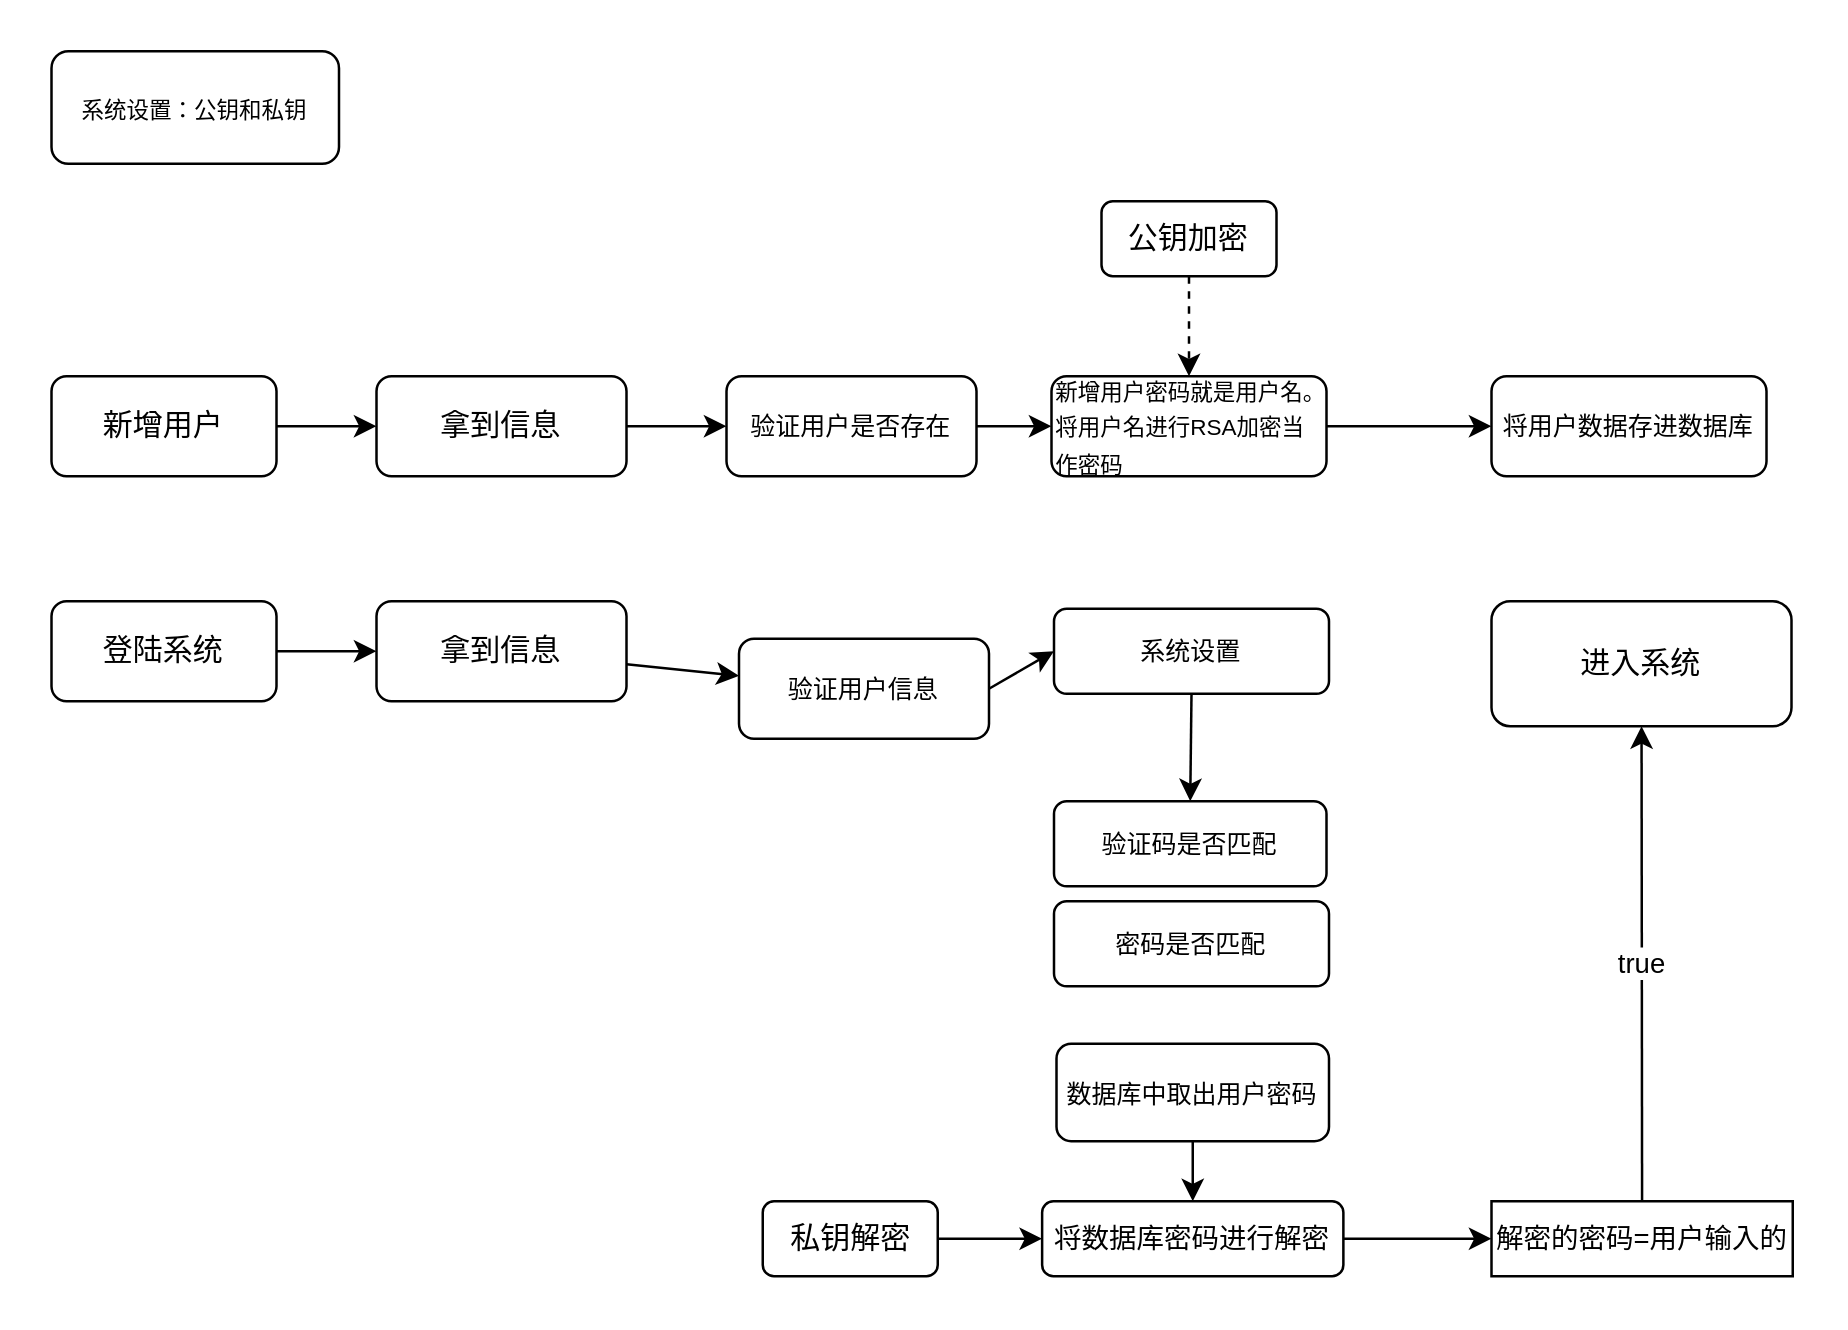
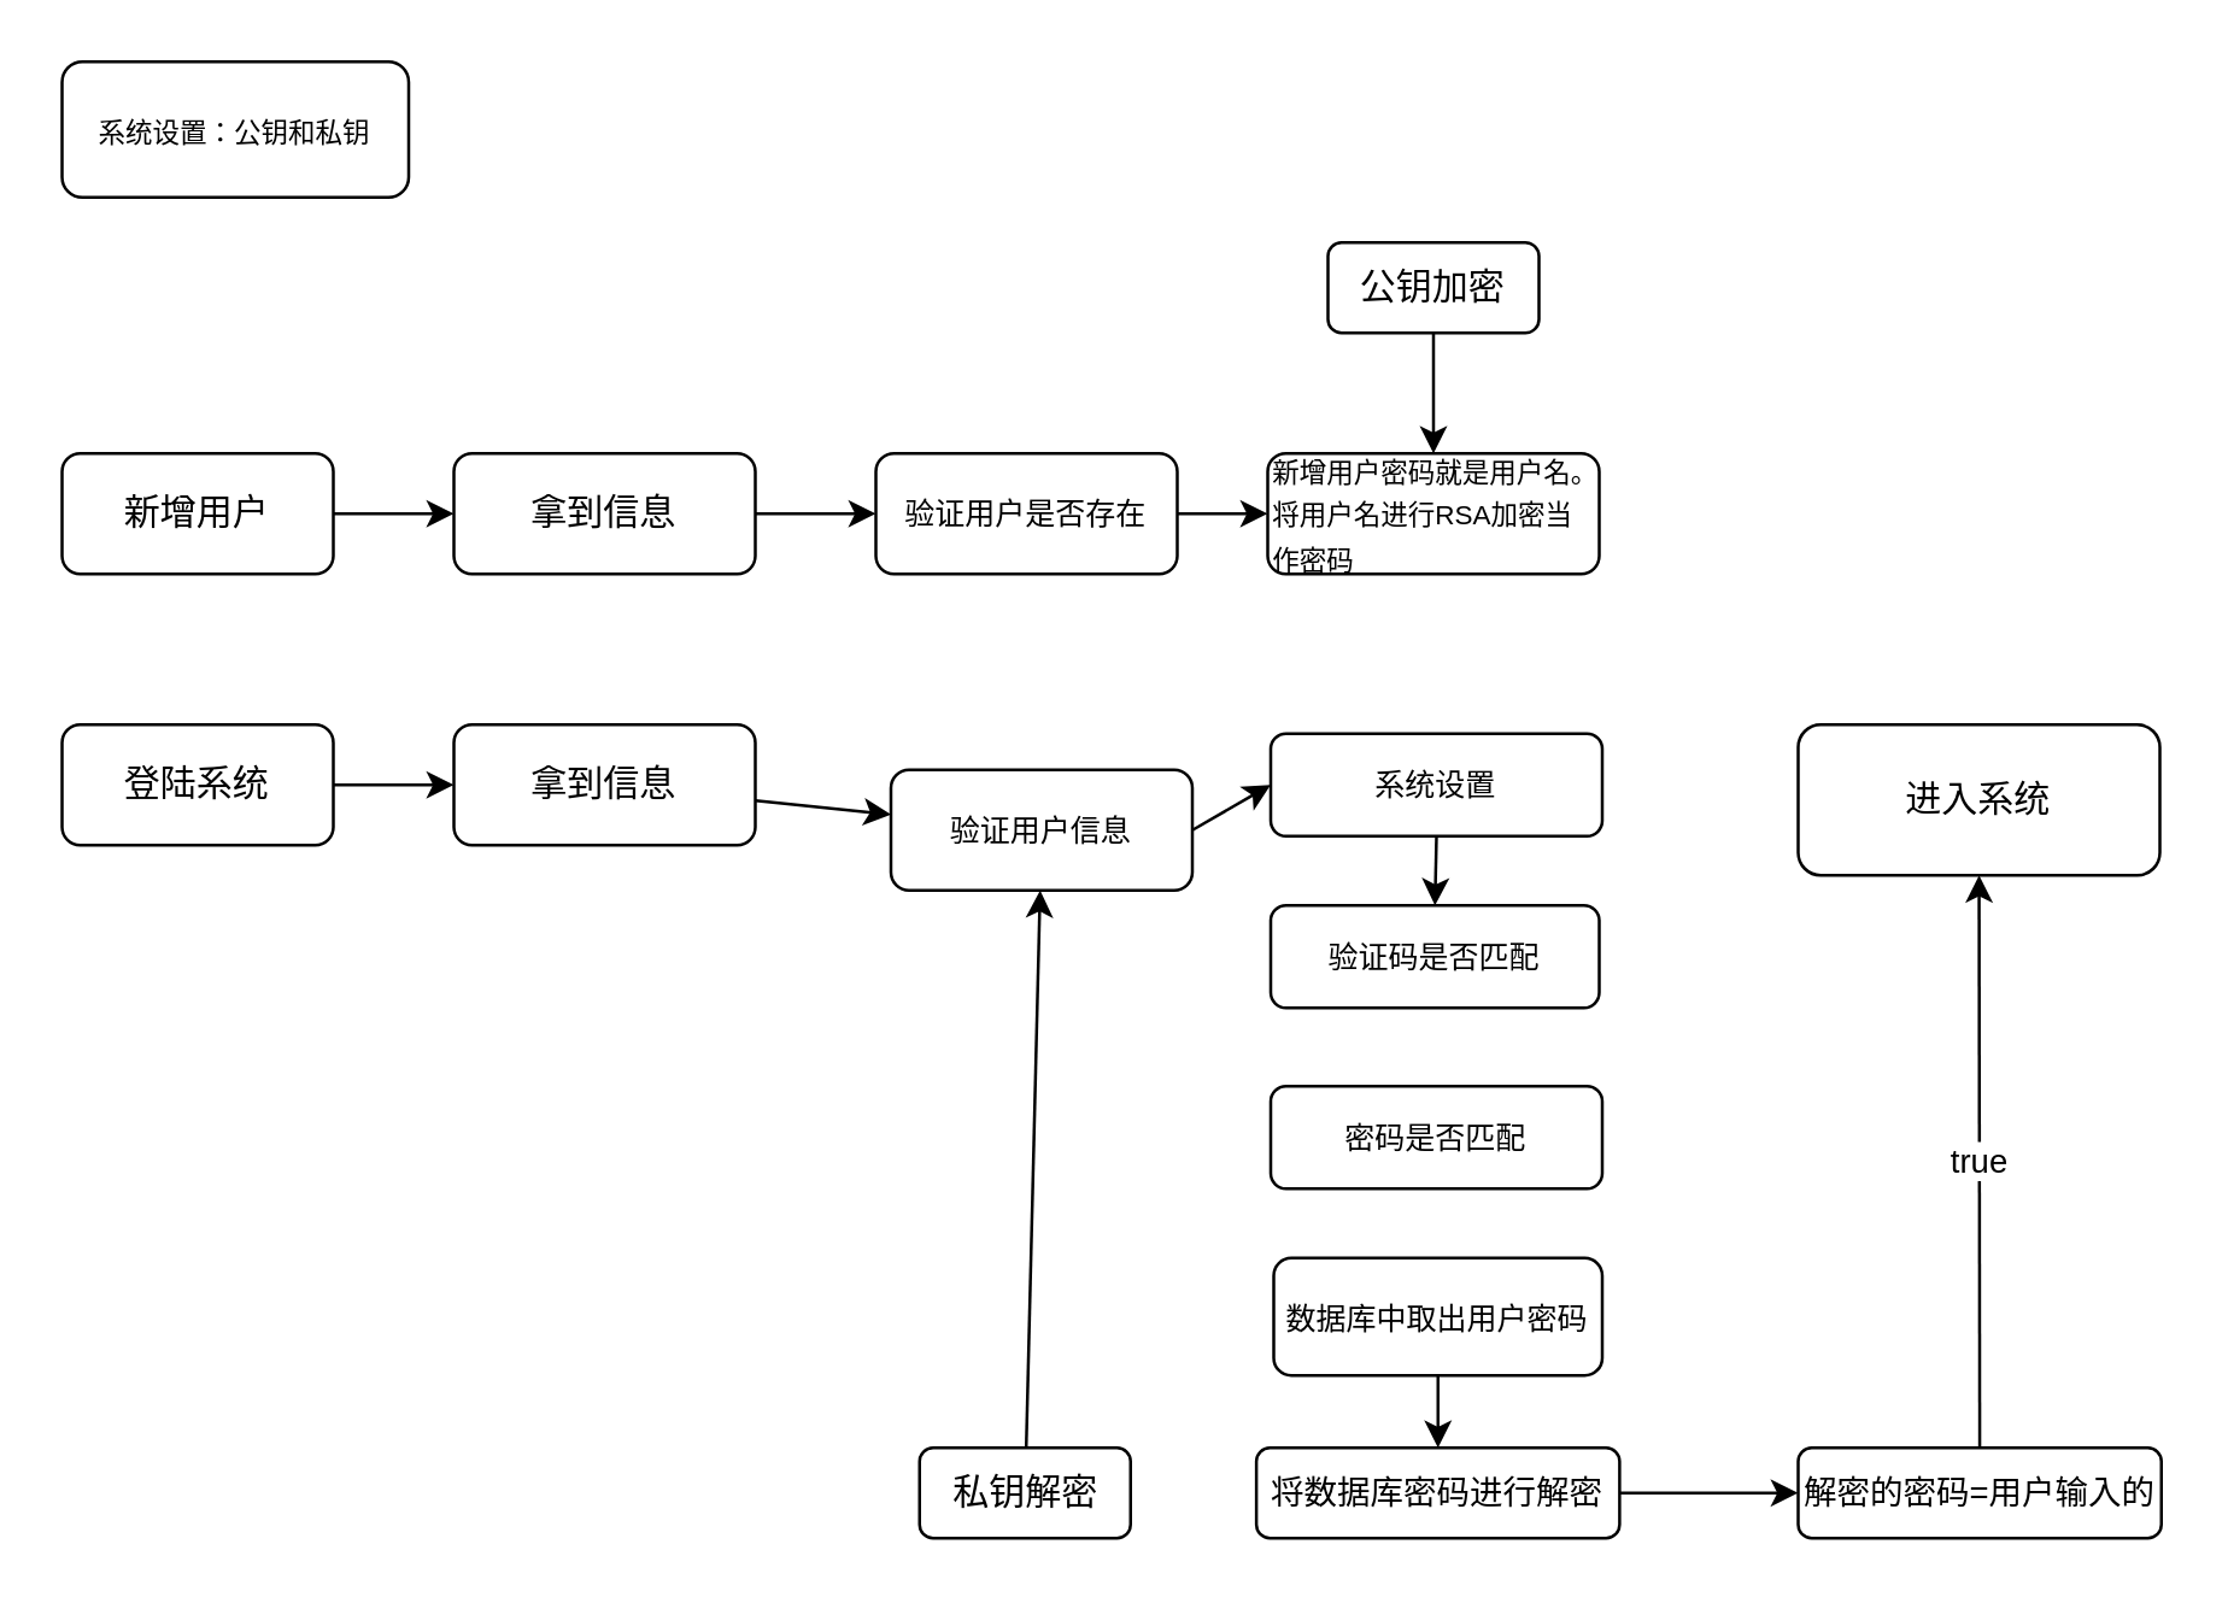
- <mxCell id="12" value="" style="edgeStyle=none;html=1;fontSize=9;dashed=1;" parent="1" source="13" target="9" edge="1"><mxGeometry relative="1" as="geometry" /></mxCell>
+ <mxCell id="12" value="" style="edgeStyle=none;html=1;fontSize=9;" parent="1" source="13" target="9" edge="1"><mxGeometry relative="1" as="geometry" /></mxCell>
- <mxCell id="8" value="" style="edgeStyle=none;html=1;" parent="1" source="9" target="10" edge="1"><mxGeometry relative="1" as="geometry" /></mxCell>
- <mxCell id="10" value="&lt;font style=&quot;font-size: 10px;&quot;&gt;将用户数据存进数据库&lt;/font&gt;" style="whiteSpace=wrap;html=1;rounded=1;" parent="1" vertex="1"><mxGeometry x="596" y="150" width="110" height="40" as="geometry" /></mxCell>
- <mxCell id="24" value="&lt;p style=&quot;line-height: 120%;&quot;&gt;&lt;span style=&quot;font-size: 10px;&quot;&gt;验证码是否匹配&lt;/span&gt;&lt;/p&gt;" style="whiteSpace=wrap;html=1;rounded=1;" parent="1" vertex="1"><mxGeometry x="421" y="320" width="109" height="34" as="geometry" /></mxCell>
+ <mxCell id="24" value="&lt;p style=&quot;line-height: 120%;&quot;&gt;&lt;span style=&quot;font-size: 10px;&quot;&gt;验证码是否匹配&lt;/span&gt;&lt;/p&gt;" style="whiteSpace=wrap;html=1;rounded=1;" parent="1" vertex="1"><mxGeometry x="421" y="300" width="109" height="34" as="geometry" /></mxCell>
- <mxCell id="14" value="" style="edgeStyle=none;html=1;fontSize=11;" parent="1" source="15" target="30" edge="1"><mxGeometry relative="1" as="geometry" /></mxCell>
+ <mxCell id="14" value="" style="edgeStyle=none;html=1;fontSize=11;" parent="1" source="15" target="21" edge="1"><mxGeometry relative="1" as="geometry" /></mxCell>
- <mxCell id="32" value="&lt;span style=&quot;font-size: 11px;&quot;&gt;解密的密码=用户输入的&lt;/span&gt;" style="whiteSpace=wrap;html=1;rounded=0;" parent="1" vertex="1"><mxGeometry x="596" y="480" width="120.5" height="30" as="geometry" /></mxCell>
+ <mxCell id="32" value="&lt;span style=&quot;font-size: 11px;&quot;&gt;解密的密码=用户输入的&lt;/span&gt;" style="whiteSpace=wrap;html=1;rounded=1;" parent="1" vertex="1"><mxGeometry x="596" y="480" width="120.5" height="30" as="geometry" /></mxCell>
